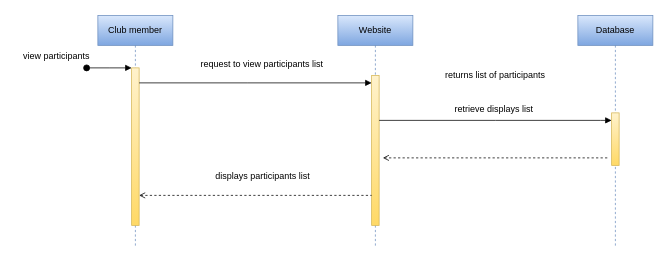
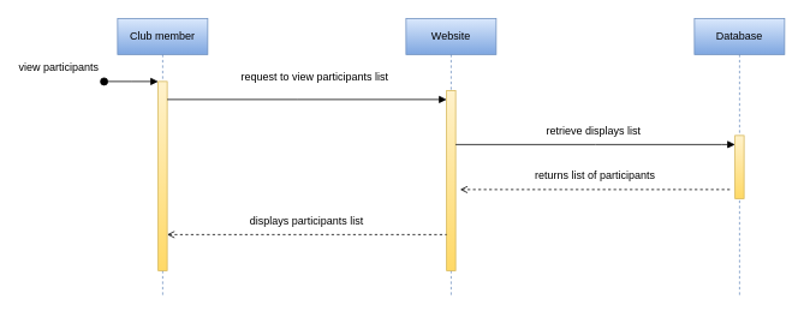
- <mxCell id="13" value="view participants" style="text;html=1;strokeColor=none;fillColor=none;align=center;verticalAlign=middle;whiteSpace=wrap;rounded=0;" parent="1" vertex="1"><mxGeometry x="20" y="60" width="110" height="30" as="geometry" /></mxCell>
+ <mxCell id="13" value="view participants" style="text;html=1;strokeColor=none;fillColor=none;align=center;verticalAlign=middle;whiteSpace=wrap;rounded=0;" parent="1" vertex="1"><mxGeometry x="10" y="60" width="110" height="30" as="geometry" /></mxCell>
- <mxCell id="14" value="returns list of participants" style="text;html=1;strokeColor=none;fillColor=none;align=center;verticalAlign=middle;whiteSpace=wrap;rounded=0;" parent="1" vertex="1"><mxGeometry x="570" y="85" width="180" height="30" as="geometry" /></mxCell>
+ <mxCell id="14" value="returns list of participants" style="text;html=1;strokeColor=none;fillColor=none;align=center;verticalAlign=middle;whiteSpace=wrap;rounded=0;" parent="1" vertex="1"><mxGeometry x="570" y="180" width="180" height="30" as="geometry" /></mxCell>
- <mxCell id="15" value="displays participants list" style="text;html=1;strokeColor=none;fillColor=none;align=center;verticalAlign=middle;whiteSpace=wrap;rounded=0;" parent="1" vertex="1"><mxGeometry x="256.25" y="220" width="187.5" height="30" as="geometry" /></mxCell>
+ <mxCell id="15" value="displays participants list" style="text;html=1;strokeColor=none;fillColor=none;align=center;verticalAlign=middle;whiteSpace=wrap;rounded=0;" parent="1" vertex="1"><mxGeometry x="246.25" y="230" width="187.5" height="30" as="geometry" /></mxCell>
